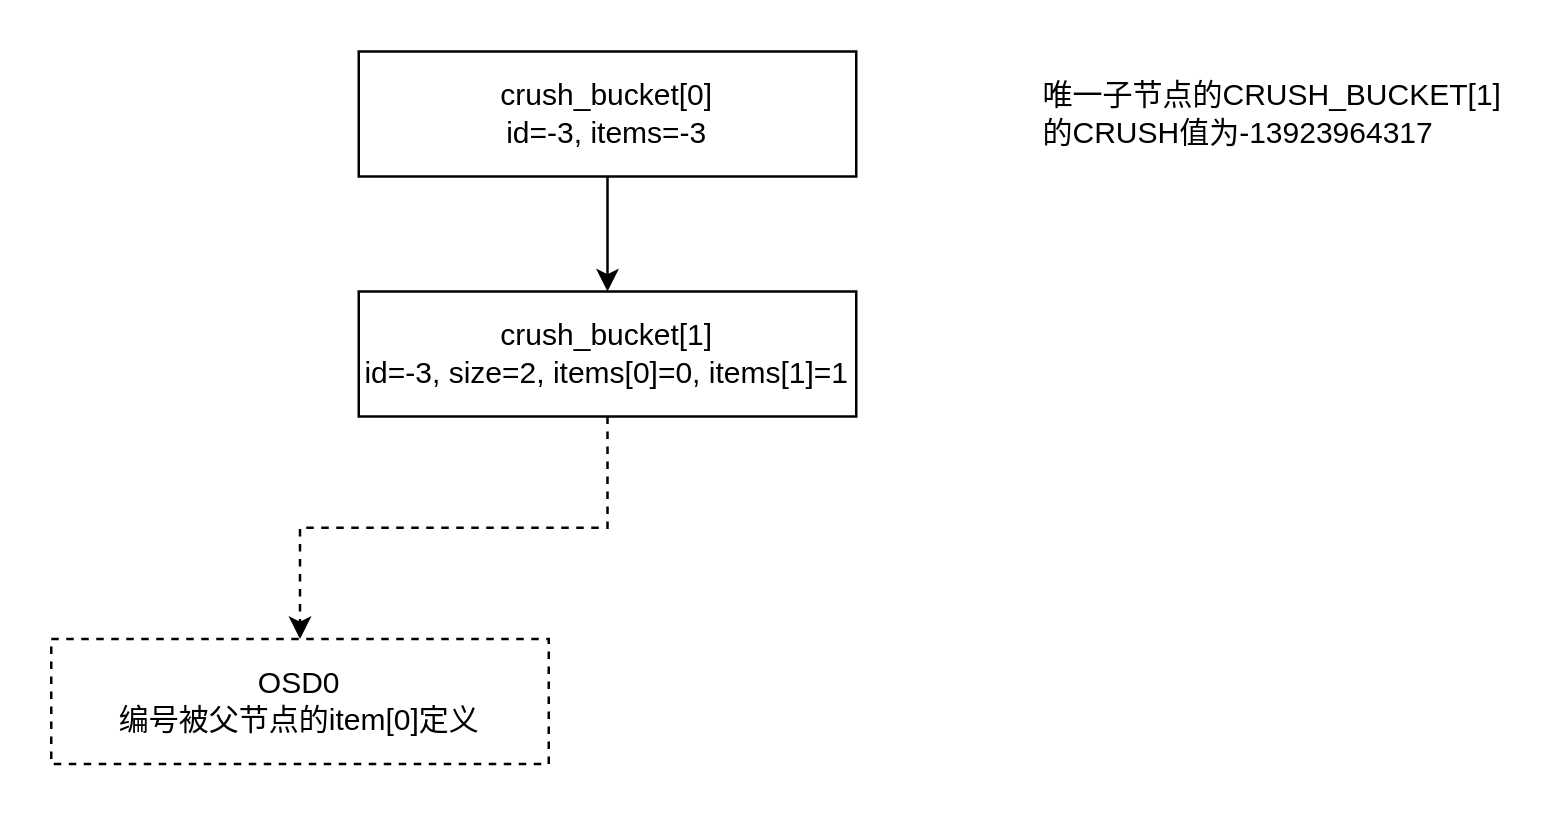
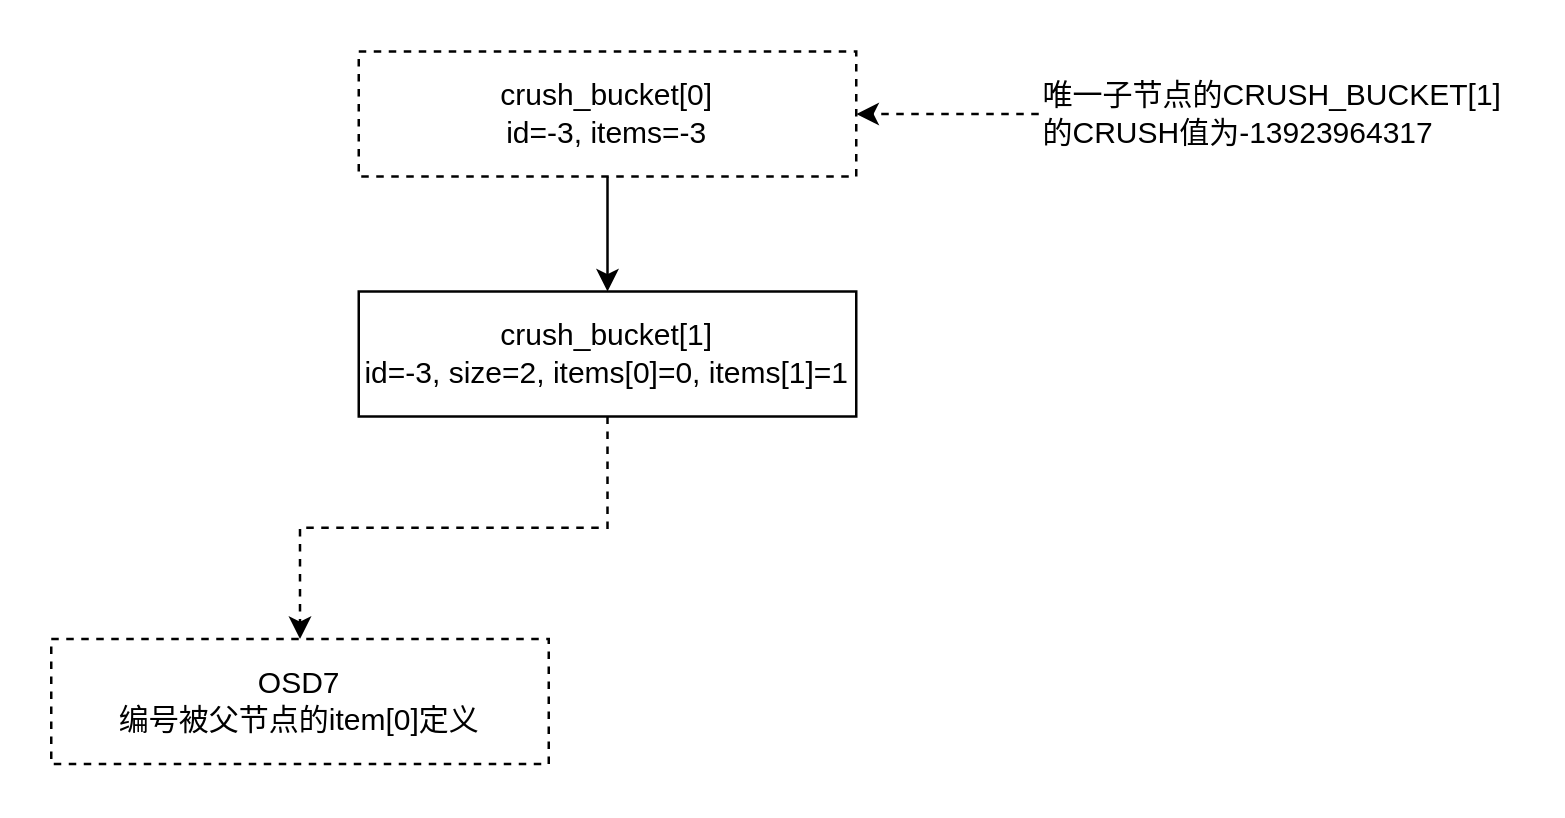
- <mxCell id="3" value="&lt;span&gt;crush_bucket[0]&lt;/span&gt;&lt;br&gt;&lt;span&gt;id=-3, items=-3&lt;/span&gt;" style="rounded=0;whiteSpace=wrap;html=1;" vertex="1" parent="1"><mxGeometry x="143" y="20" width="199" height="50" as="geometry" /></mxCell>
+ <mxCell id="3" value="&lt;span&gt;crush_bucket[0]&lt;/span&gt;&lt;br&gt;&lt;span&gt;id=-3, items=-3&lt;/span&gt;" style="rounded=0;whiteSpace=wrap;html=1;dashed=1;" vertex="1" parent="1"><mxGeometry x="143" y="20" width="199" height="50" as="geometry" /></mxCell>
+ <mxCell id="7" style="edgeStyle=orthogonalEdgeStyle;rounded=0;orthogonalLoop=1;jettySize=auto;html=1;exitX=0;exitY=0.5;exitDx=0;exitDy=0;entryX=1;entryY=0.5;entryDx=0;entryDy=0;dashed=1;" edge="1" parent="1" source="8" target="3"><mxGeometry relative="1" as="geometry" /></mxCell>
- <mxCell id="4" value="OSD0&lt;br&gt;编号被父节点的item[0]定义" style="rounded=0;whiteSpace=wrap;html=1;dashed=1;" vertex="1" parent="1"><mxGeometry x="20" y="255" width="199" height="50" as="geometry" /></mxCell>
+ <mxCell id="4" value="OSD7&lt;br&gt;编号被父节点的item[0]定义" style="rounded=0;whiteSpace=wrap;html=1;dashed=1;" vertex="1" parent="1"><mxGeometry x="20" y="255" width="199" height="50" as="geometry" /></mxCell>
